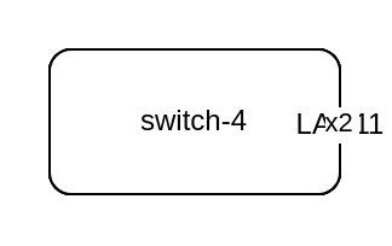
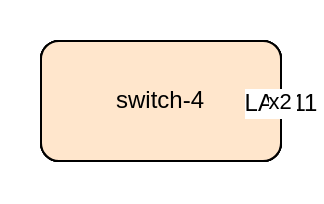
- <mxCell id="5" value="switch-4" parent="1" style="rounded=1;whiteSpace=wrap;html=1;" vertex="1"><mxGeometry as="geometry" height="60" width="120" x="20" y="20" /></mxCell>
+ <mxCell id="5" value="switch-4" parent="1" style="rounded=1;whiteSpace=wrap;html=1;fillColor=#ffe6cc;" vertex="1"><mxGeometry as="geometry" height="60" width="120" x="20" y="20" /></mxCell>
